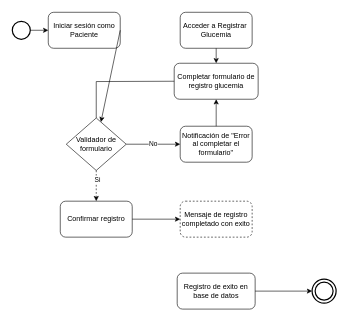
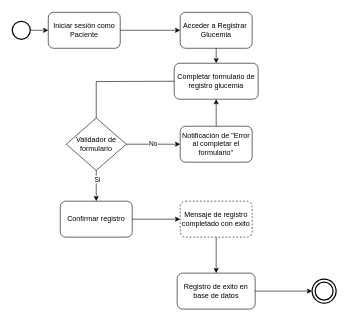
- <mxCell id="7" value="" style="endArrow=classic;html=1;rounded=0;exitX=1;exitY=0.5;exitDx=0;exitDy=0;" edge="1" parent="1" source="4" target="8"><mxGeometry width="50" height="50" relative="1" as="geometry"><mxPoint x="70" y="75" as="sourcePoint" /><mxPoint x="120" y="75" as="targetPoint" /></mxGeometry></mxCell>
+ <mxCell id="7" value="" style="endArrow=classic;html=1;rounded=0;exitX=1;exitY=0.5;exitDx=0;exitDy=0;entryX=0;entryY=0.5;entryDx=0;entryDy=0;" edge="1" parent="1" source="4" target="21"><mxGeometry width="50" height="50" relative="1" as="geometry"><mxPoint x="70" y="75" as="sourcePoint" /><mxPoint x="120" y="75" as="targetPoint" /></mxGeometry></mxCell>
- <mxCell id="13" value="" style="endArrow=classic;html=1;rounded=0;exitX=0.5;exitY=1;exitDx=0;exitDy=0;entryX=0.5;entryY=0;entryDx=0;entryDy=0;dashed=1;" edge="1" parent="1" source="8" target="15"><mxGeometry width="50" height="50" relative="1" as="geometry"><mxPoint x="340" y="105" as="sourcePoint" /><mxPoint x="330" y="235" as="targetPoint" /><Array as="points" /></mxGeometry></mxCell>
+ <mxCell id="13" value="" style="endArrow=classic;html=1;rounded=0;exitX=0.5;exitY=1;exitDx=0;exitDy=0;entryX=0.5;entryY=0;entryDx=0;entryDy=0;" edge="1" parent="1" source="8" target="15"><mxGeometry width="50" height="50" relative="1" as="geometry"><mxPoint x="340" y="105" as="sourcePoint" /><mxPoint x="330" y="235" as="targetPoint" /><Array as="points" /></mxGeometry></mxCell>
+ <mxCell id="19" value="" style="endArrow=classic;html=1;rounded=0;exitX=0.5;exitY=1;exitDx=0;exitDy=0;" edge="1" parent="1" source="16" target="18"><mxGeometry width="50" height="50" relative="1" as="geometry"><mxPoint x="510" y="405" as="sourcePoint" /><mxPoint x="510" y="435" as="targetPoint" /><Array as="points" /></mxGeometry></mxCell>
